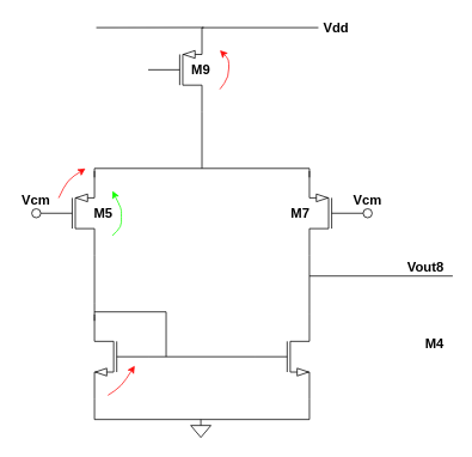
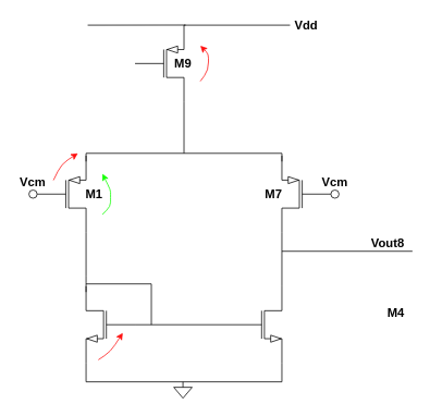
- <mxCell id="21" value="&lt;div&gt;M5&lt;/div&gt;" style="text;html=1;strokeColor=none;fillColor=none;align=center;verticalAlign=middle;whiteSpace=wrap;rounded=0;glass=0;fontStyle=1;fontSize=15;" vertex="1" parent="1"><mxGeometry x="95" y="227" width="40" height="20" as="geometry" /></mxCell>
+ <mxCell id="21" value="&lt;div&gt;M1&lt;/div&gt;" style="text;html=1;strokeColor=none;fillColor=none;align=center;verticalAlign=middle;whiteSpace=wrap;rounded=0;glass=0;fontStyle=1;fontSize=15;" vertex="1" parent="1"><mxGeometry x="95" y="227" width="40" height="20" as="geometry" /></mxCell>
